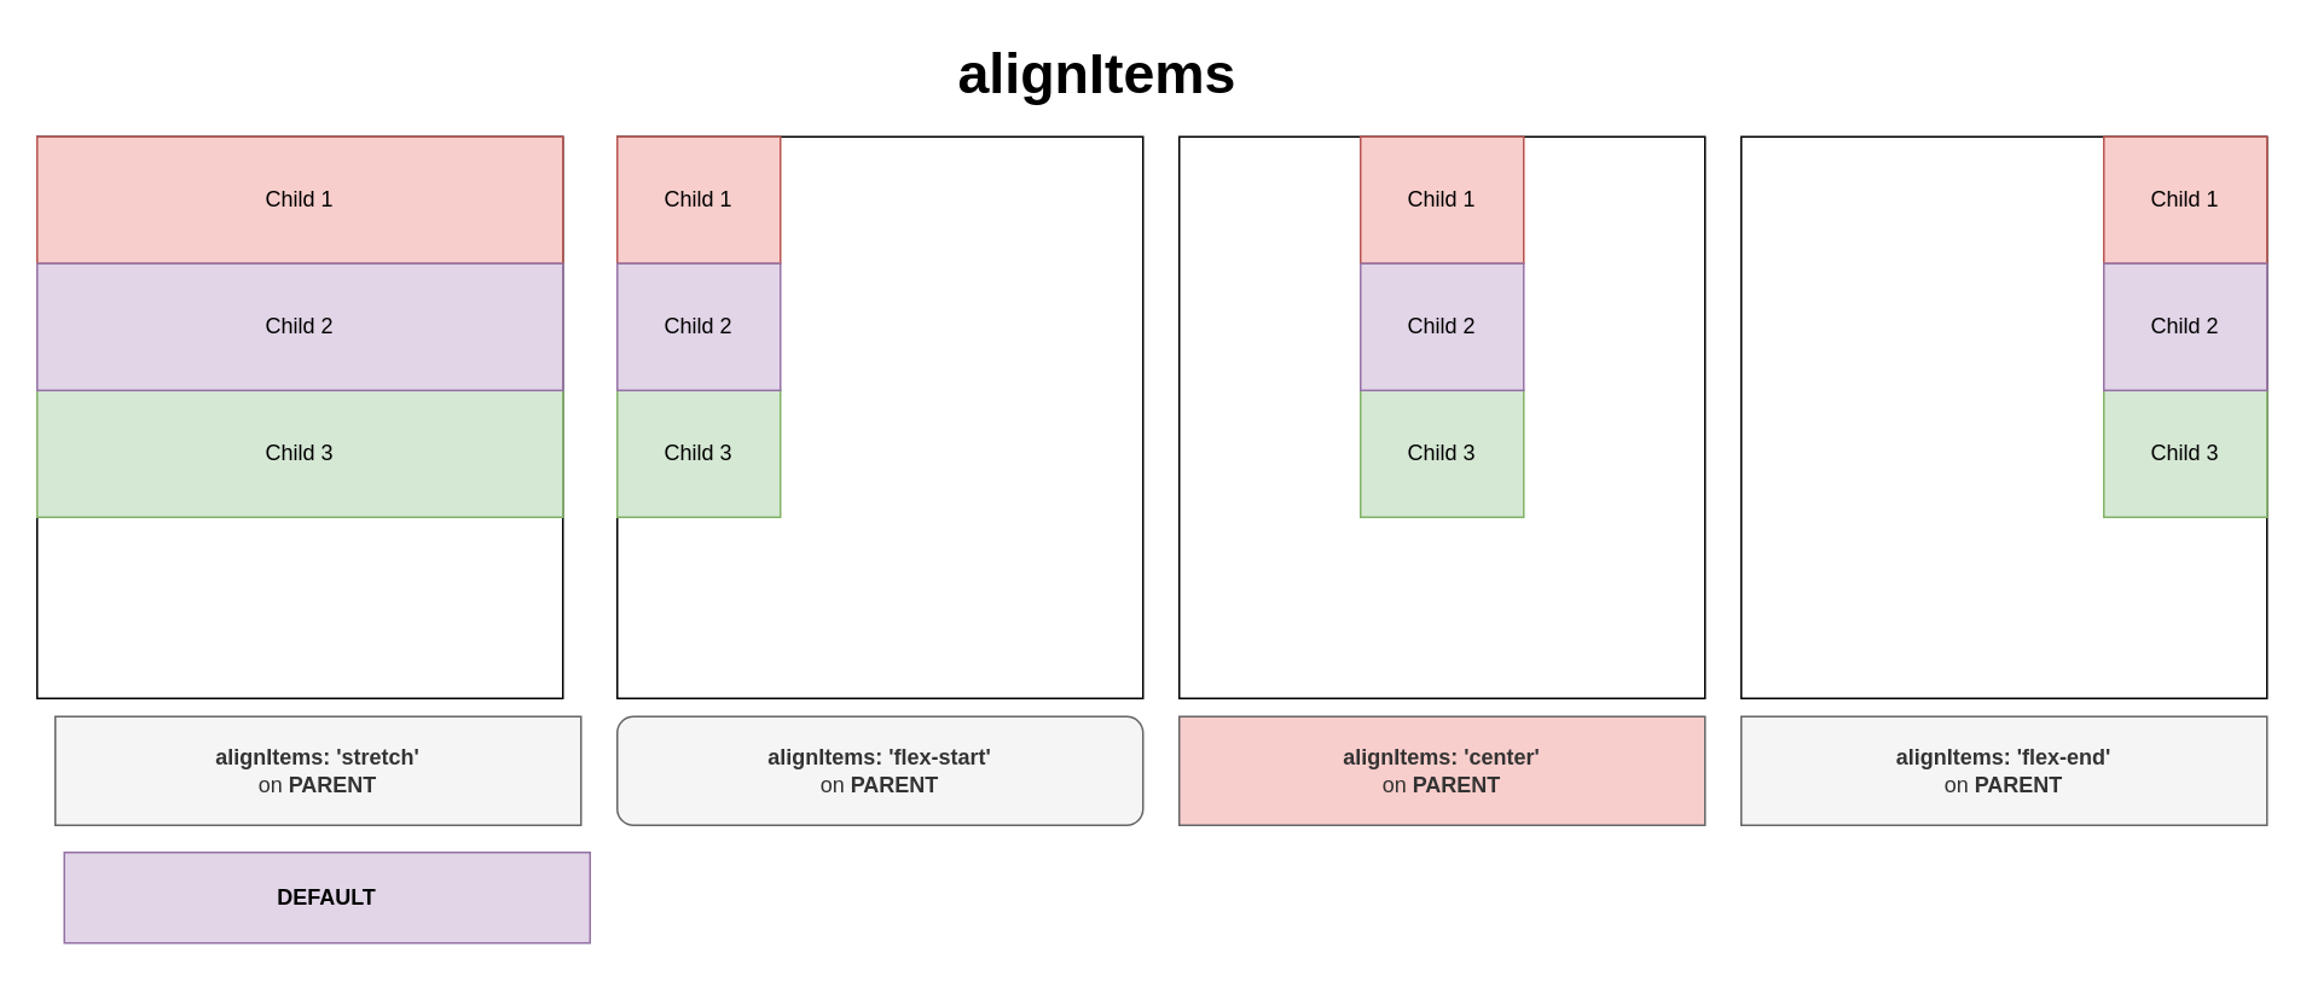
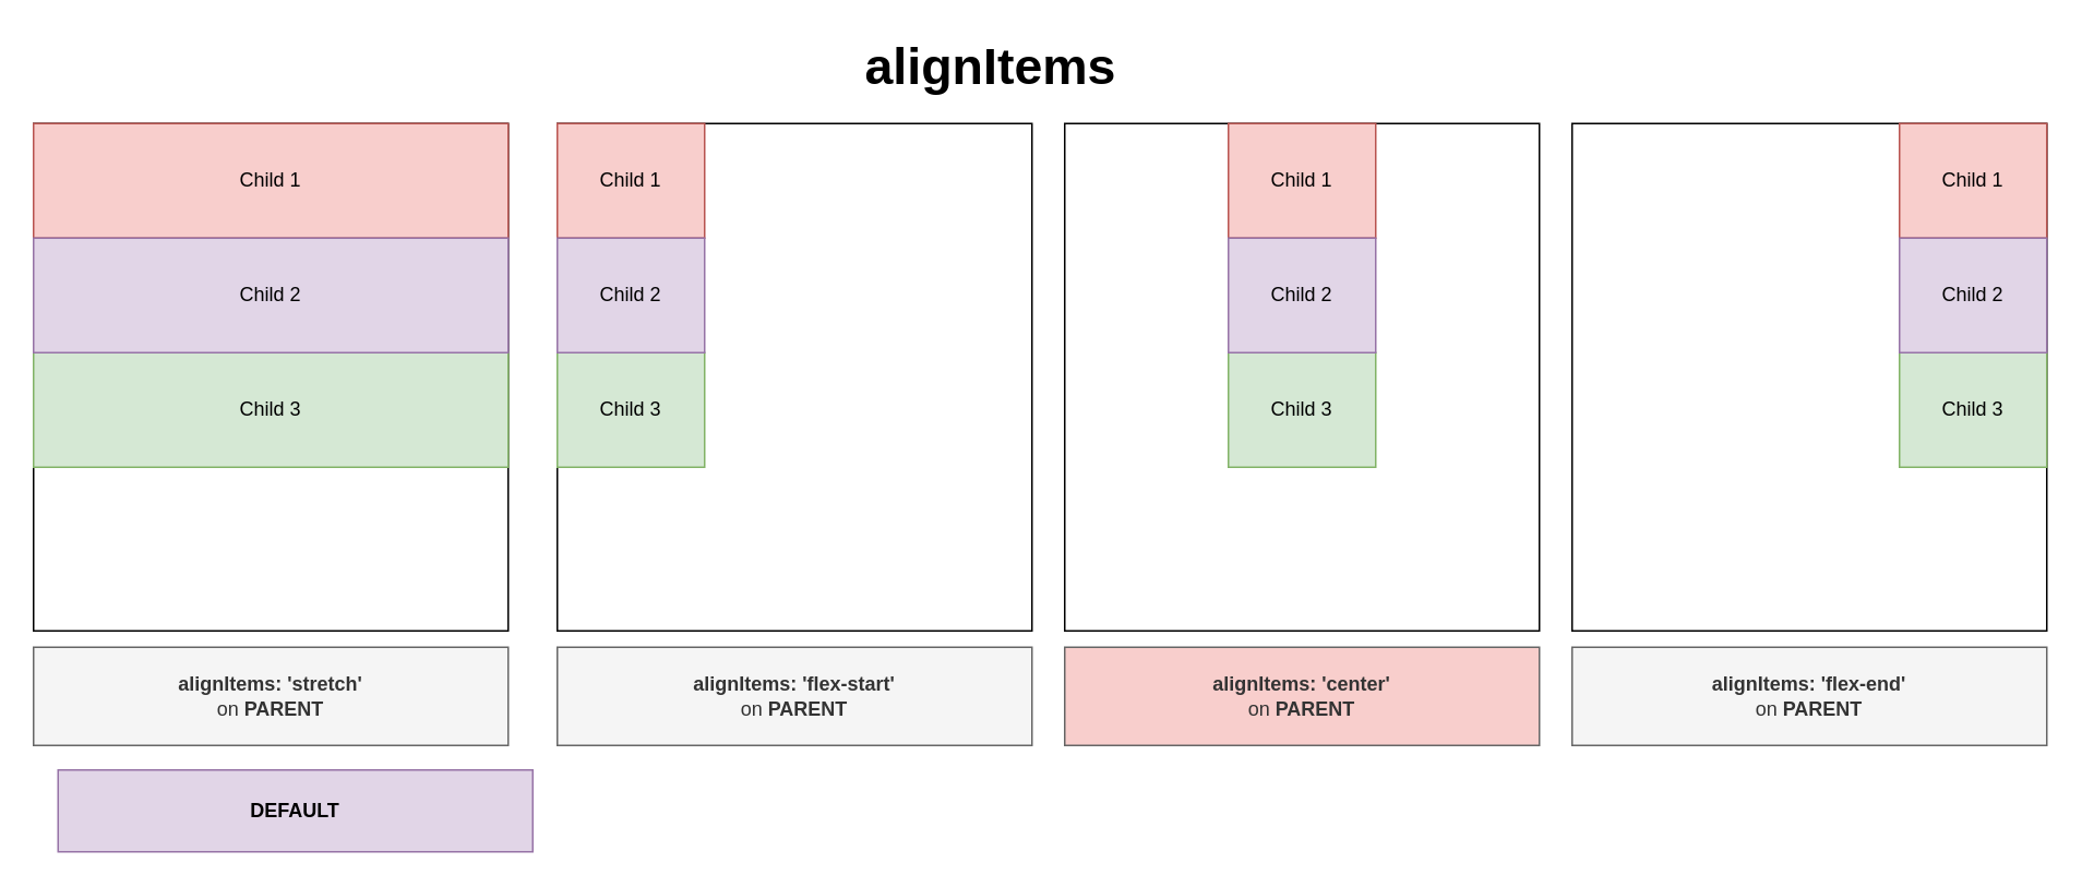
- <mxCell id="6" value="&lt;b&gt;alignItems: 'stretch'&lt;br&gt;&lt;/b&gt;on &lt;b&gt;PARENT&lt;/b&gt;" style="rounded=0;whiteSpace=wrap;html=1;fillColor=#f5f5f5;strokeColor=#666666;fontColor=#333333;" vertex="1" parent="1"><mxGeometry x="30" y="395" width="290" height="60" as="geometry" /></mxCell>
+ <mxCell id="6" value="&lt;b&gt;alignItems: 'stretch'&lt;br&gt;&lt;/b&gt;on &lt;b&gt;PARENT&lt;/b&gt;" style="rounded=0;whiteSpace=wrap;html=1;fillColor=#f5f5f5;strokeColor=#666666;fontColor=#333333;" vertex="1" parent="1"><mxGeometry x="20" y="395" width="290" height="60" as="geometry" /></mxCell>
- <mxCell id="12" value="&lt;b&gt;alignItems: 'flex-start'&lt;br&gt;&lt;/b&gt;on &lt;b&gt;PARENT&lt;/b&gt;" style="whiteSpace=wrap;html=1;fillColor=#f5f5f5;strokeColor=#666666;fontColor=#333333;rounded=1;" vertex="1" parent="1"><mxGeometry x="340" y="395" width="290" height="60" as="geometry" /></mxCell>
+ <mxCell id="12" value="&lt;b&gt;alignItems: 'flex-start'&lt;br&gt;&lt;/b&gt;on &lt;b&gt;PARENT&lt;/b&gt;" style="rounded=0;whiteSpace=wrap;html=1;fillColor=#f5f5f5;strokeColor=#666666;fontColor=#333333;" vertex="1" parent="1"><mxGeometry x="340" y="395" width="290" height="60" as="geometry" /></mxCell>
